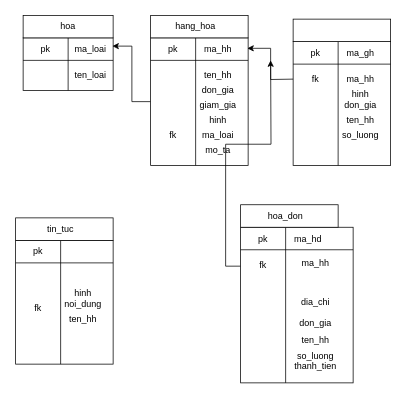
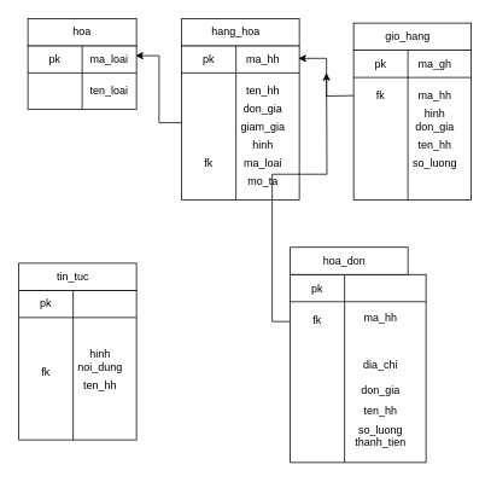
+ <mxCell id="20" value="gio_hang" style="text;html=1;strokeColor=none;fillColor=none;align=center;verticalAlign=middle;whiteSpace=wrap;rounded=0;" vertex="1" parent="1"><mxGeometry x="430" y="30" width="40" height="20" as="geometry" /></mxCell>
- <mxCell id="44" value="ma_hd" style="text;html=1;strokeColor=none;fillColor=none;align=center;verticalAlign=middle;whiteSpace=wrap;rounded=0;" vertex="1" parent="1"><mxGeometry x="390" y="307.5" width="40" height="20" as="geometry" /></mxCell>
